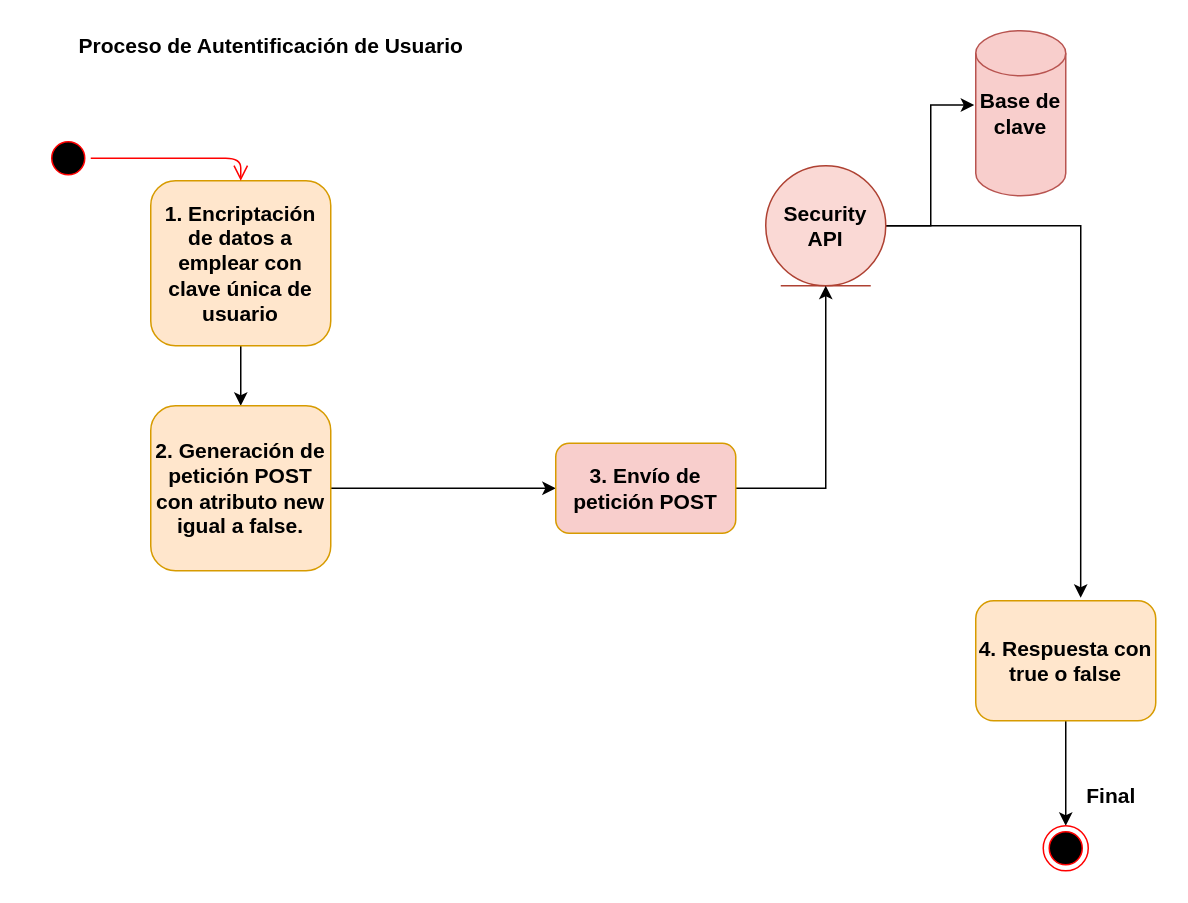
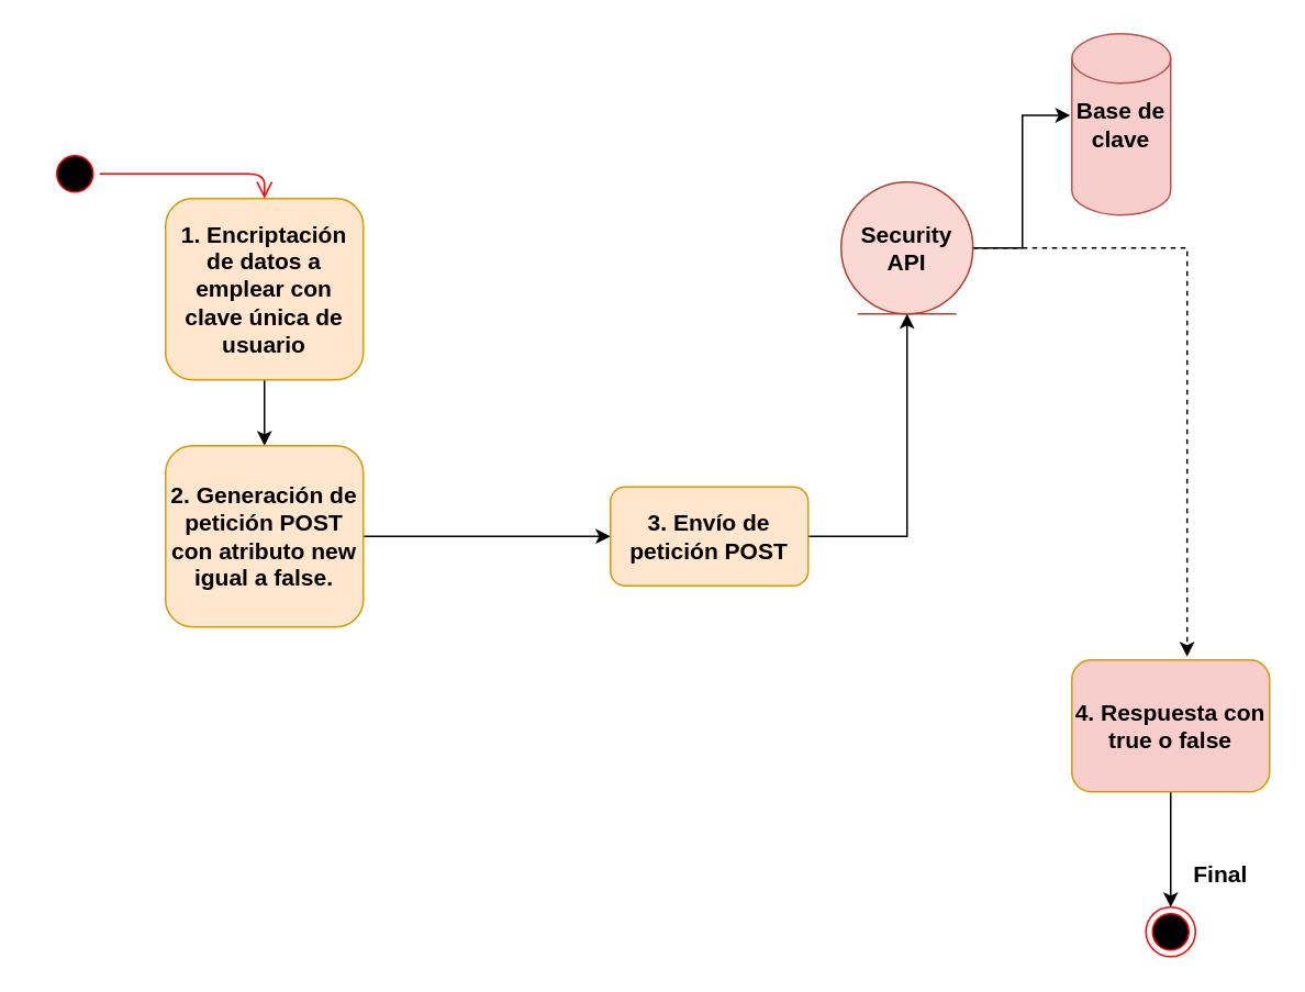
- <mxCell id="2" value="Proceso de Autentificación de Usuario" style="text;html=1;align=center;verticalAlign=middle;resizable=0;points=[];autosize=1;fontStyle=1;fontSize=14;" vertex="1" parent="1"><mxGeometry x="20" y="20" width="320" height="20" as="geometry" /></mxCell>
- <mxCell id="5" style="edgeStyle=orthogonalEdgeStyle;rounded=0;orthogonalLoop=1;jettySize=auto;html=1;entryX=0.583;entryY=-0.025;entryDx=0;entryDy=0;entryPerimeter=0;fontSize=14;" edge="1" parent="1" source="7" target="13"><mxGeometry relative="1" as="geometry" /></mxCell>
+ <mxCell id="5" style="edgeStyle=orthogonalEdgeStyle;rounded=0;orthogonalLoop=1;jettySize=auto;html=1;entryX=0.583;entryY=-0.025;entryDx=0;entryDy=0;entryPerimeter=0;fontSize=14;dashed=1;" edge="1" parent="1" source="7" target="13"><mxGeometry relative="1" as="geometry" /></mxCell>
- <mxCell id="11" value="3. Envío de petición POST" style="rounded=1;whiteSpace=wrap;html=1;fontSize=14;fontStyle=1;fillColor=#f8cecc;strokeColor=#d79b00;" vertex="1" parent="1"><mxGeometry x="370" y="295" width="120" height="60" as="geometry" /></mxCell>
+ <mxCell id="11" value="3. Envío de petición POST" style="rounded=1;whiteSpace=wrap;html=1;fontSize=14;fontStyle=1;fillColor=#ffe6cc;strokeColor=#d79b00;" vertex="1" parent="1"><mxGeometry x="370" y="295" width="120" height="60" as="geometry" /></mxCell>
- <mxCell id="13" value="4. Respuesta con true o false" style="rounded=1;whiteSpace=wrap;html=1;fontSize=14;fontStyle=1;fillColor=#ffe6cc;strokeColor=#d79b00;" vertex="1" parent="1"><mxGeometry x="650" y="400" width="120" height="80" as="geometry" /></mxCell>
+ <mxCell id="13" value="4. Respuesta con true o false" style="rounded=1;whiteSpace=wrap;html=1;fontSize=14;fontStyle=1;fillColor=#f8cecc;strokeColor=#d79b00;" vertex="1" parent="1"><mxGeometry x="650" y="400" width="120" height="80" as="geometry" /></mxCell>
